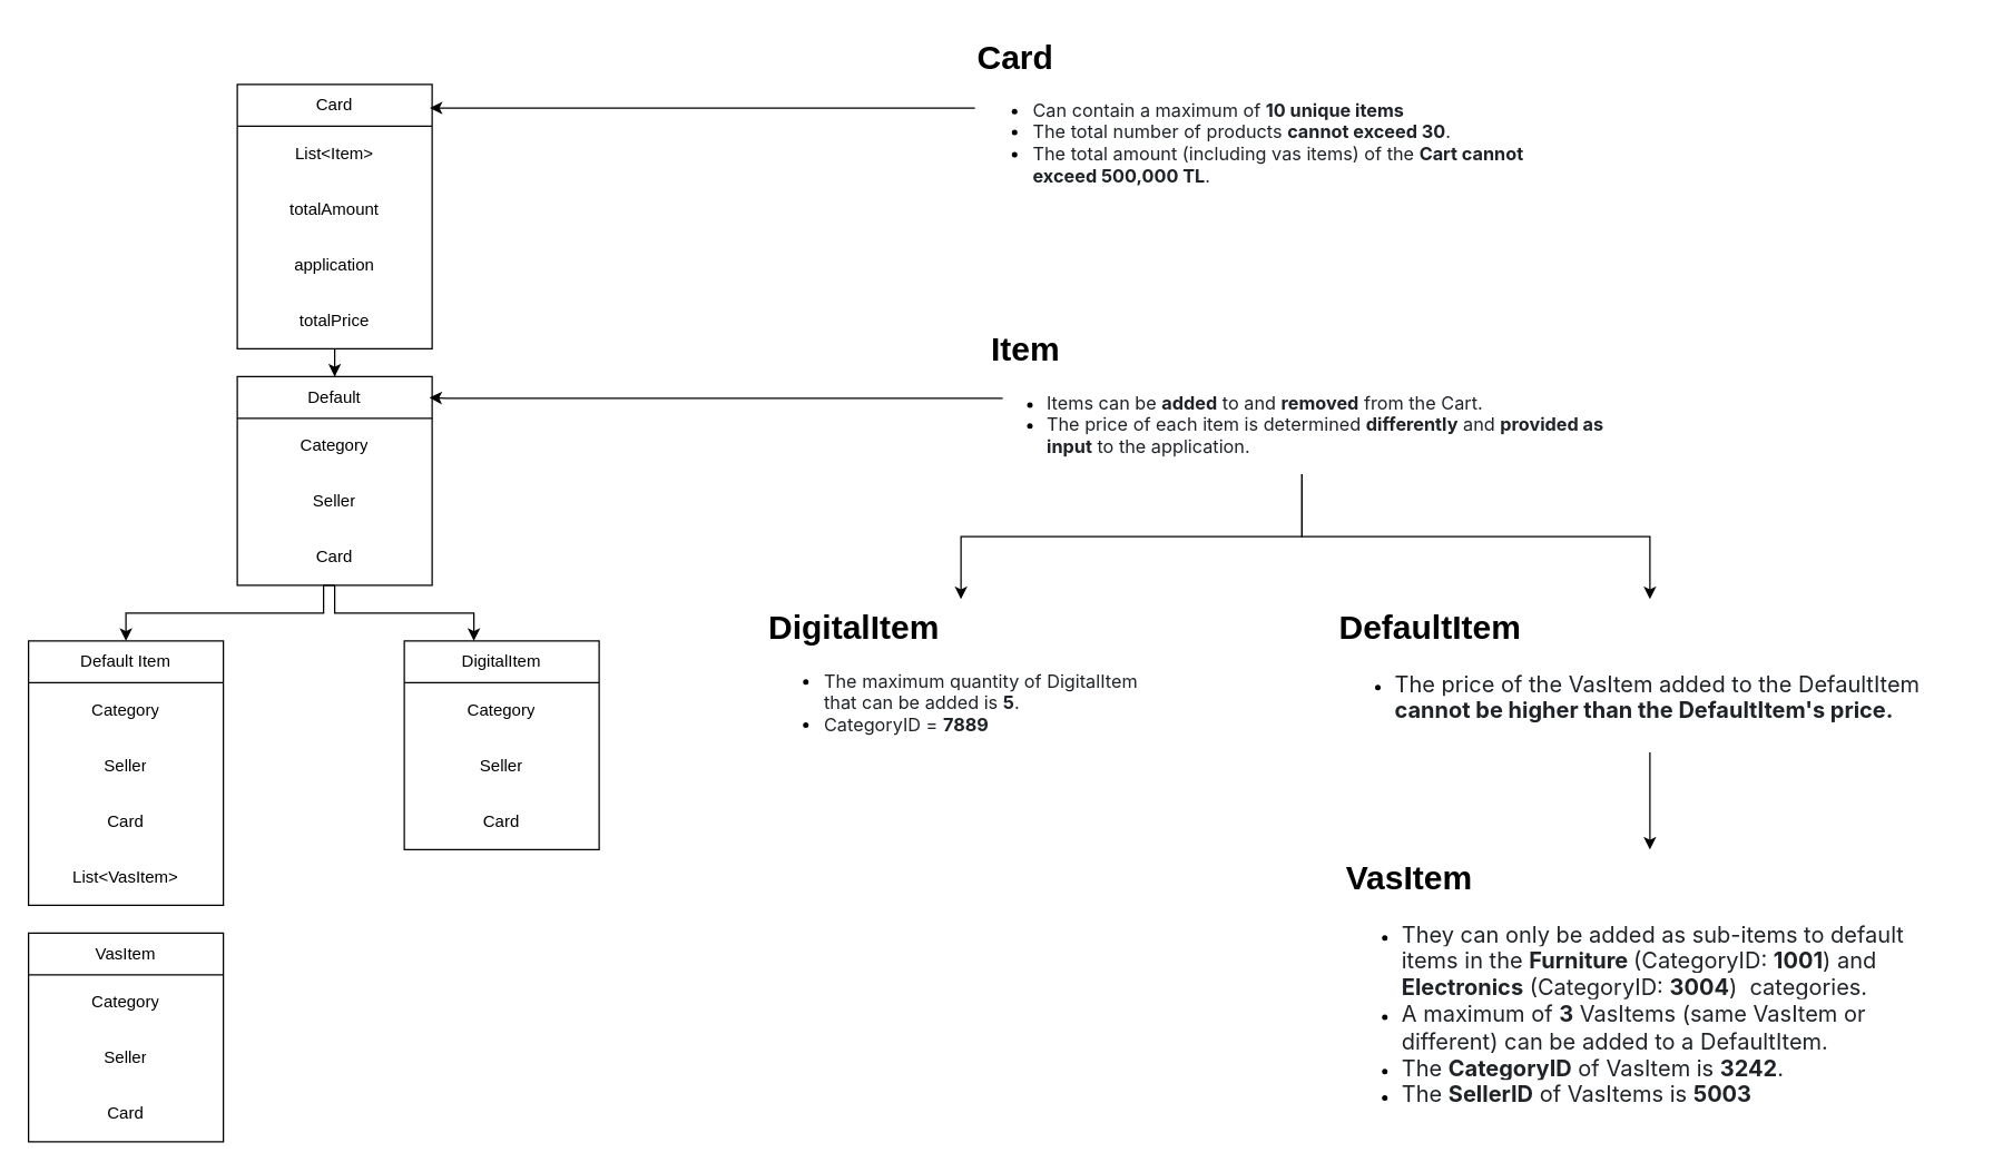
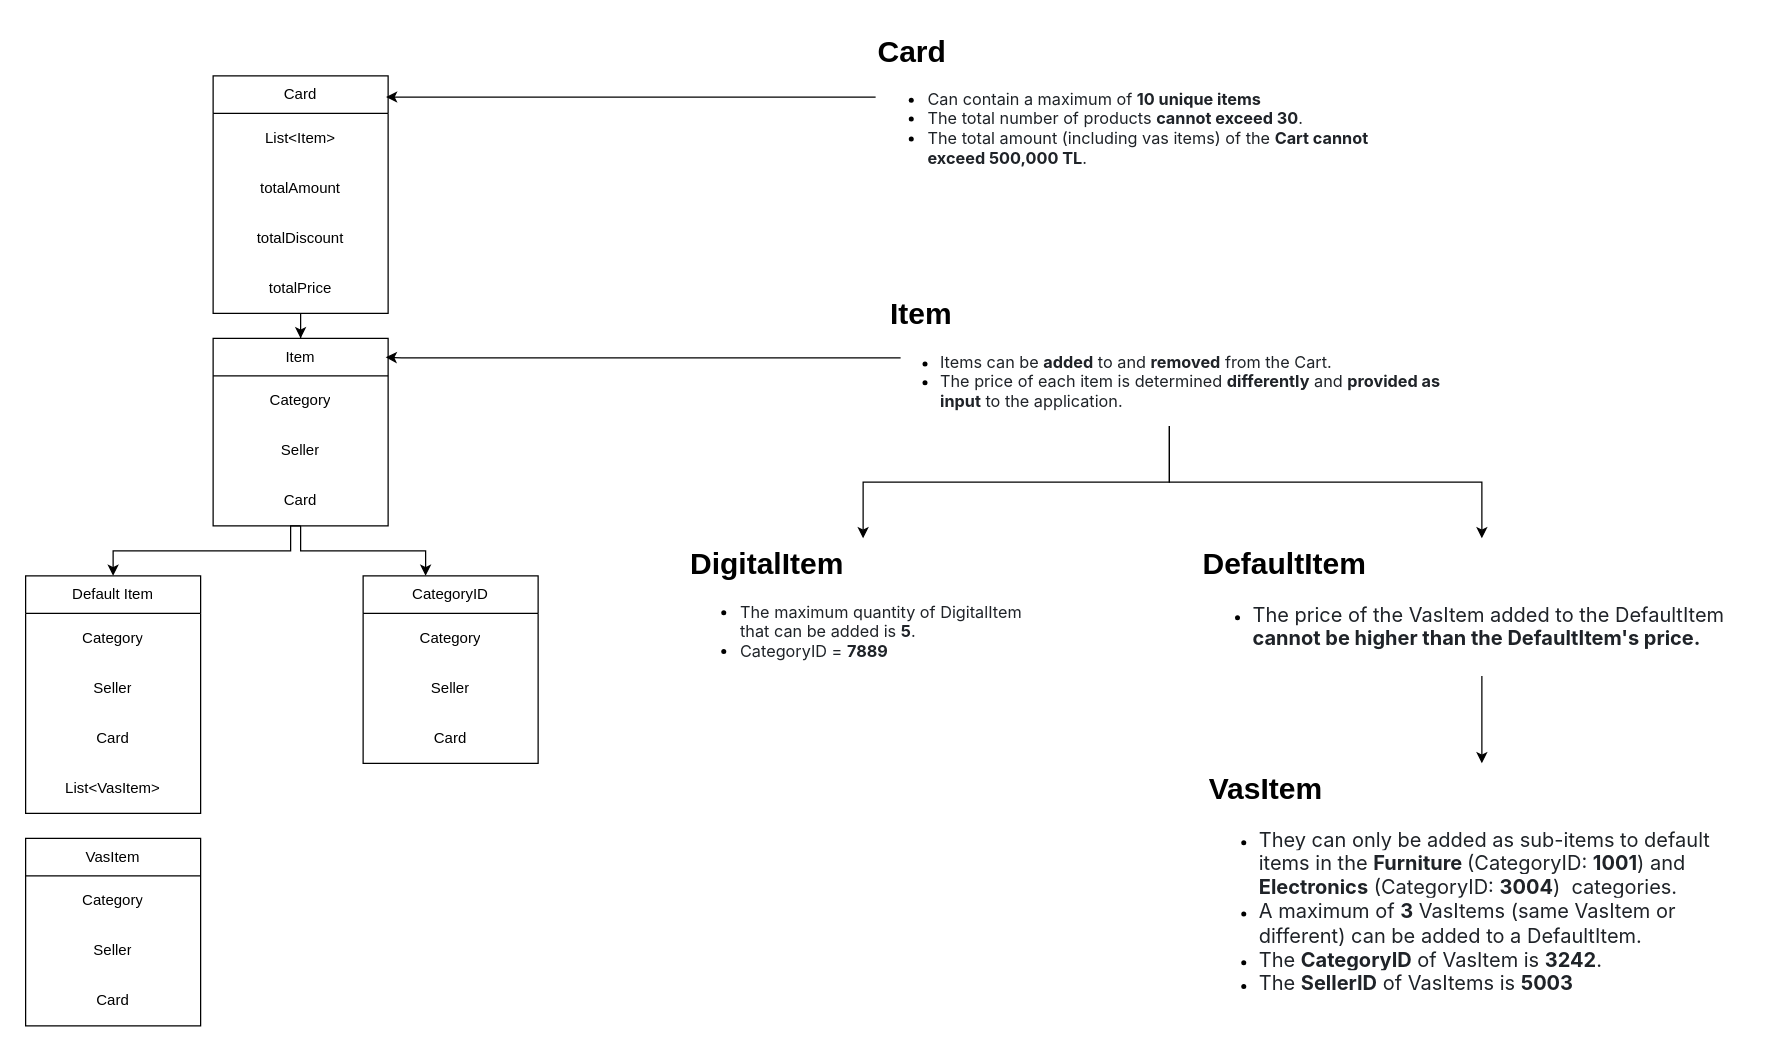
- <mxCell id="6" value="application" style="text;strokeColor=none;fillColor=none;align=center;verticalAlign=middle;spacingLeft=4;spacingRight=4;overflow=hidden;points=[[0,0.5],[1,0.5]];portConstraint=eastwest;rotatable=0;whiteSpace=wrap;html=1;" parent="3" vertex="1"><mxGeometry y="110" width="140" height="40" as="geometry" /></mxCell>
+ <mxCell id="6" value="totalDiscount" style="text;strokeColor=none;fillColor=none;align=center;verticalAlign=middle;spacingLeft=4;spacingRight=4;overflow=hidden;points=[[0,0.5],[1,0.5]];portConstraint=eastwest;rotatable=0;whiteSpace=wrap;html=1;" parent="3" vertex="1"><mxGeometry y="110" width="140" height="40" as="geometry" /></mxCell>
- <mxCell id="10" value="Default" style="swimlane;fontStyle=0;childLayout=stackLayout;horizontal=1;startSize=30;horizontalStack=0;resizeParent=1;resizeParentMax=0;resizeLast=0;collapsible=1;marginBottom=0;whiteSpace=wrap;html=1;movable=1;resizable=1;rotatable=1;deletable=1;editable=1;locked=0;connectable=1;" parent="1" vertex="1"><mxGeometry x="170" y="270" width="140" height="150" as="geometry" /></mxCell>
+ <mxCell id="10" value="Item" style="swimlane;fontStyle=0;childLayout=stackLayout;horizontal=1;startSize=30;horizontalStack=0;resizeParent=1;resizeParentMax=0;resizeLast=0;collapsible=1;marginBottom=0;whiteSpace=wrap;html=1;movable=1;resizable=1;rotatable=1;deletable=1;editable=1;locked=0;connectable=1;" parent="1" vertex="1"><mxGeometry x="170" y="270" width="140" height="150" as="geometry" /></mxCell>
- <mxCell id="19" value="DigitalItem" style="swimlane;fontStyle=0;childLayout=stackLayout;horizontal=1;startSize=30;horizontalStack=0;resizeParent=1;resizeParentMax=0;resizeLast=0;collapsible=1;marginBottom=0;whiteSpace=wrap;html=1;movable=1;resizable=1;rotatable=1;deletable=1;editable=1;locked=0;connectable=1;" parent="1" vertex="1"><mxGeometry x="290" y="460" width="140" height="150" as="geometry" /></mxCell>
+ <mxCell id="19" value="CategoryID" style="swimlane;fontStyle=0;childLayout=stackLayout;horizontal=1;startSize=30;horizontalStack=0;resizeParent=1;resizeParentMax=0;resizeLast=0;collapsible=1;marginBottom=0;whiteSpace=wrap;html=1;movable=1;resizable=1;rotatable=1;deletable=1;editable=1;locked=0;connectable=1;" parent="1" vertex="1"><mxGeometry x="290" y="460" width="140" height="150" as="geometry" /></mxCell>
